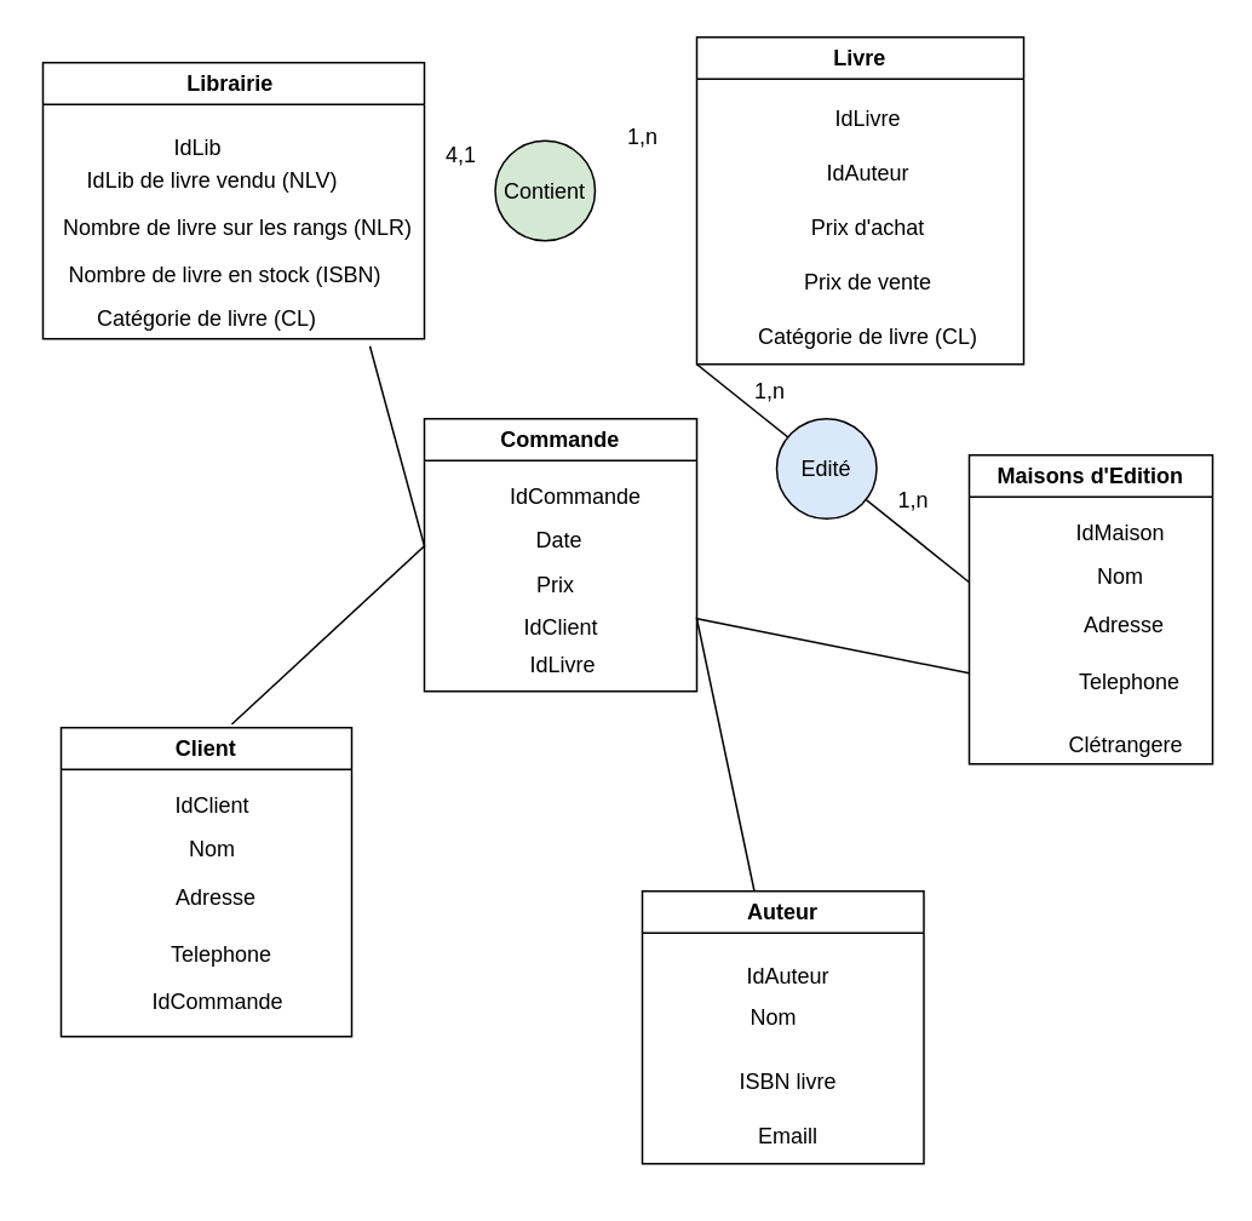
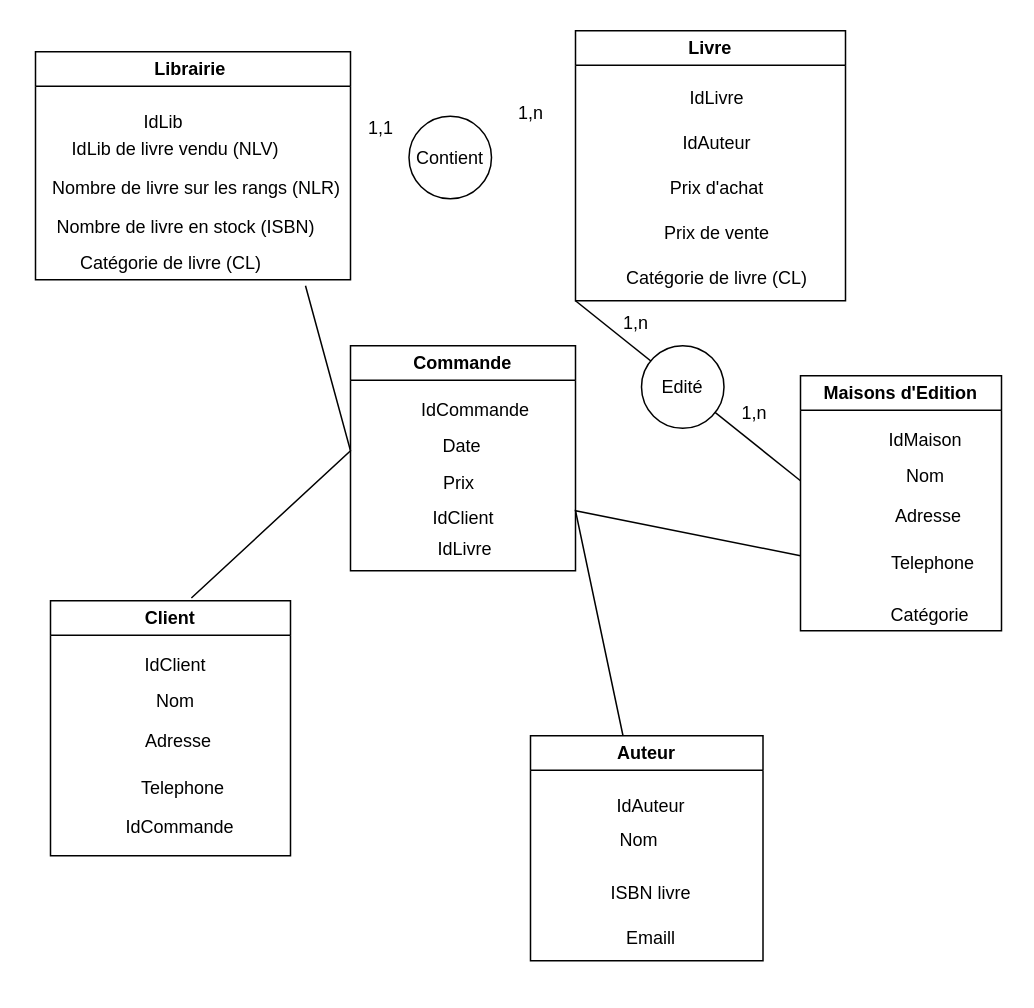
- <mxCell id="32" value="4,1" style="text;html=1;align=center;verticalAlign=middle;resizable=0;points=[];autosize=1;strokeColor=none;fillColor=none;" vertex="1" parent="1"><mxGeometry x="233" y="70" width="40" height="30" as="geometry" /></mxCell>
+ <mxCell id="32" value="1,1" style="text;html=1;align=center;verticalAlign=middle;resizable=0;points=[];autosize=1;strokeColor=none;fillColor=none;" vertex="1" parent="1"><mxGeometry x="233" y="70" width="40" height="30" as="geometry" /></mxCell>
- <mxCell id="31" value="Contient" style="ellipse;whiteSpace=wrap;html=1;aspect=fixed;fillColor=#d5e8d4;" vertex="1" parent="1"><mxGeometry x="272" y="77" width="55" height="55" as="geometry" /></mxCell>
+ <mxCell id="31" value="Contient" style="ellipse;whiteSpace=wrap;html=1;aspect=fixed;" vertex="1" parent="1"><mxGeometry x="272" y="77" width="55" height="55" as="geometry" /></mxCell>
- <mxCell id="40" value="Edité" style="ellipse;whiteSpace=wrap;html=1;aspect=fixed;fillColor=#dae8fc;" vertex="1" parent="1"><mxGeometry x="427" y="230" width="55" height="55" as="geometry" /></mxCell>
+ <mxCell id="40" value="Edité" style="ellipse;whiteSpace=wrap;html=1;aspect=fixed;" vertex="1" parent="1"><mxGeometry x="427" y="230" width="55" height="55" as="geometry" /></mxCell>
- <mxCell id="39" value="&lt;p class=&quot;MsoNormal&quot;&gt;Clétrangere&lt;/p&gt;" style="text;html=1;align=center;verticalAlign=middle;resizable=0;points=[];autosize=1;strokeColor=none;fillColor=none;" vertex="1" parent="34"><mxGeometry x="41" y="135" width="90" height="50" as="geometry" /></mxCell>
+ <mxCell id="39" value="&lt;p class=&quot;MsoNormal&quot;&gt;Catégorie&lt;/p&gt;" style="text;html=1;align=center;verticalAlign=middle;resizable=0;points=[];autosize=1;strokeColor=none;fillColor=none;" vertex="1" parent="34"><mxGeometry x="41" y="135" width="90" height="50" as="geometry" /></mxCell>
